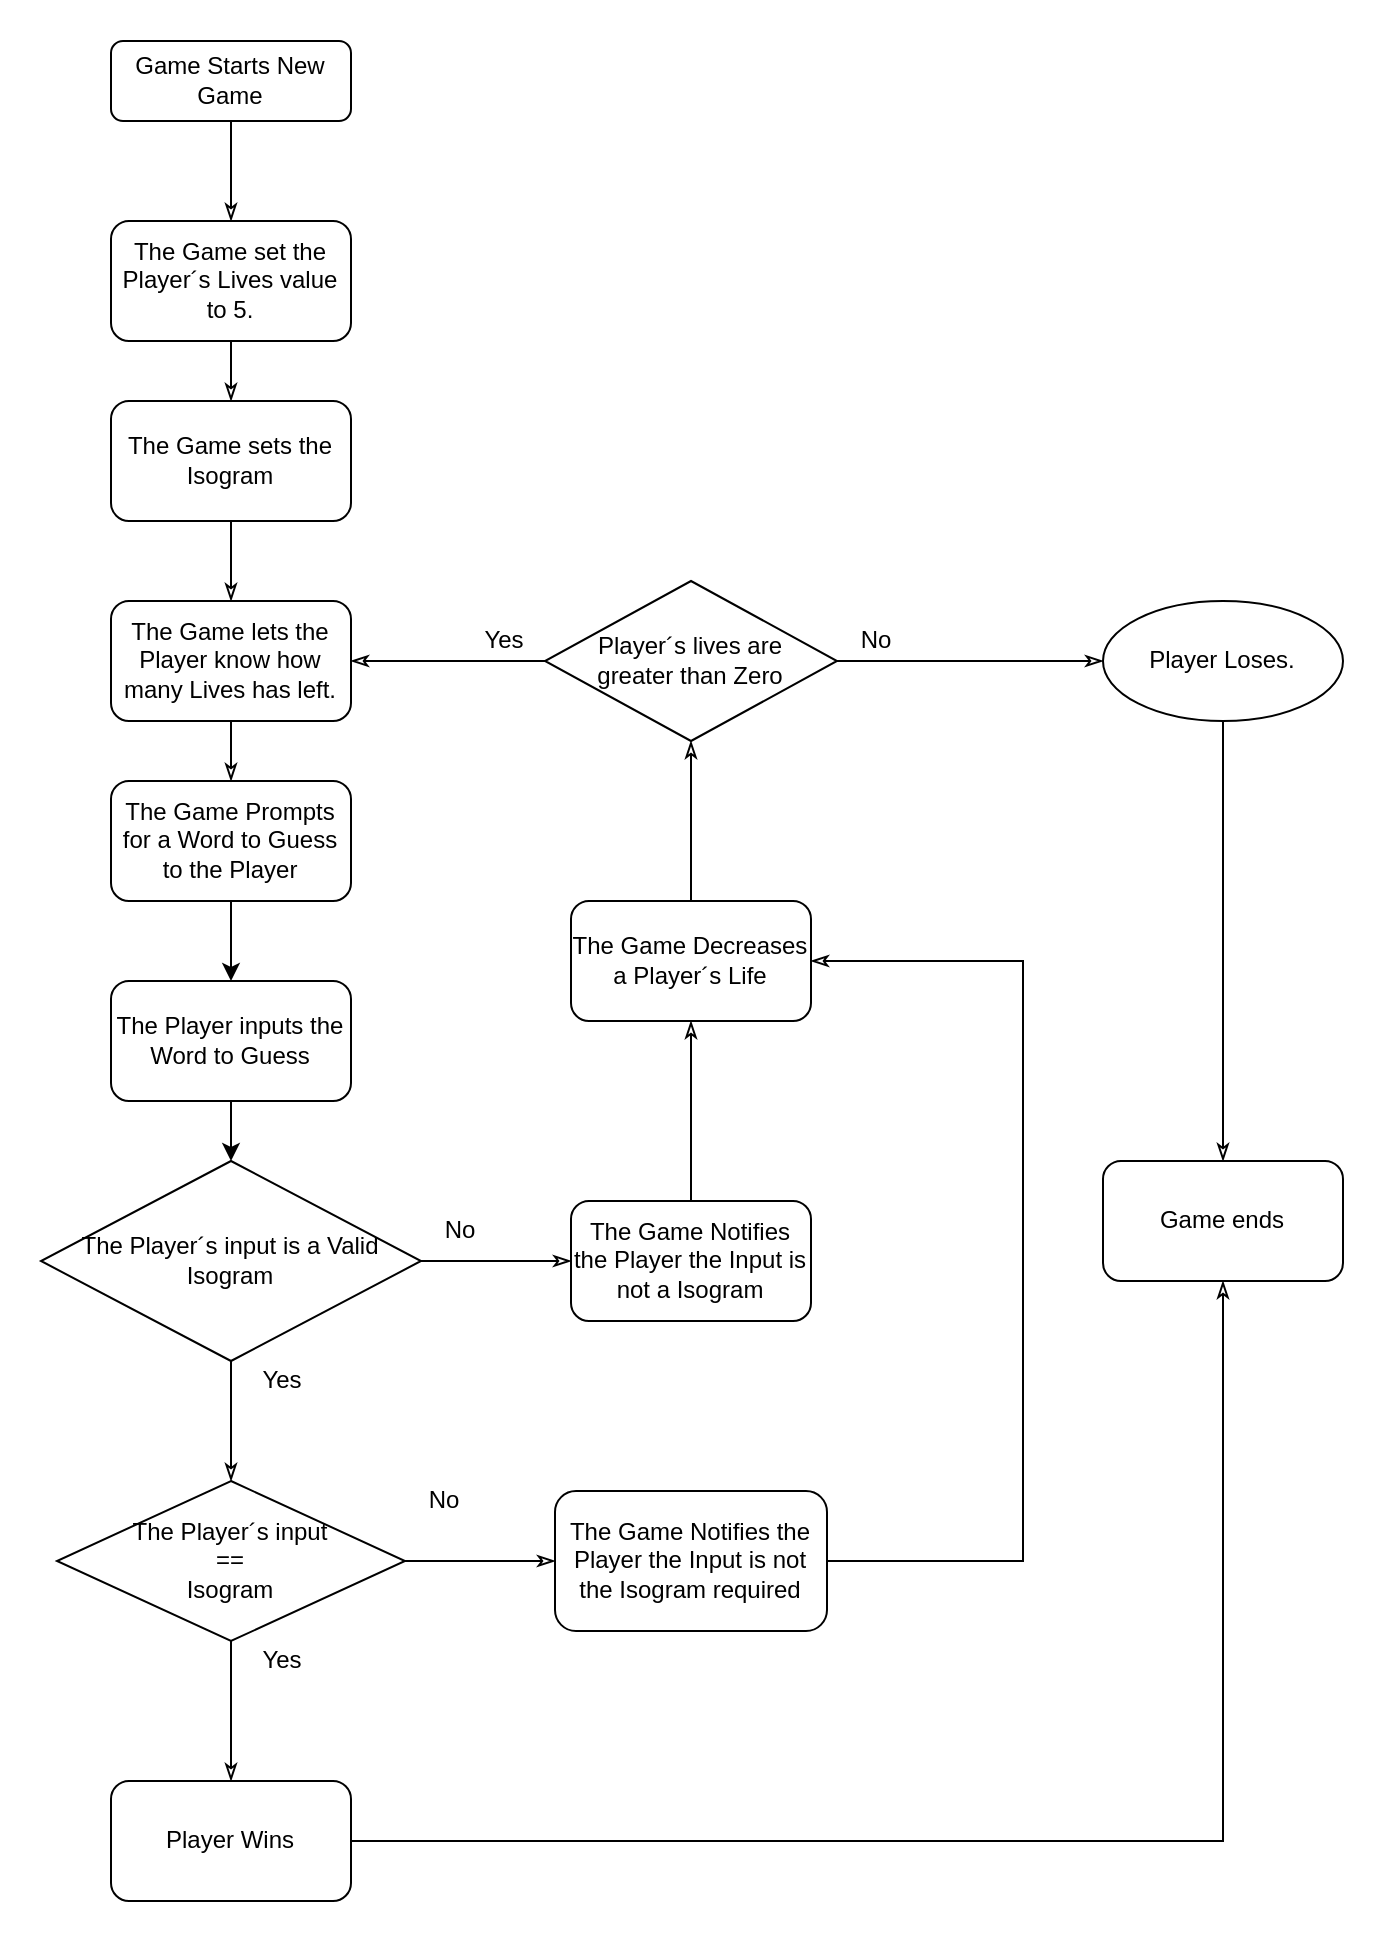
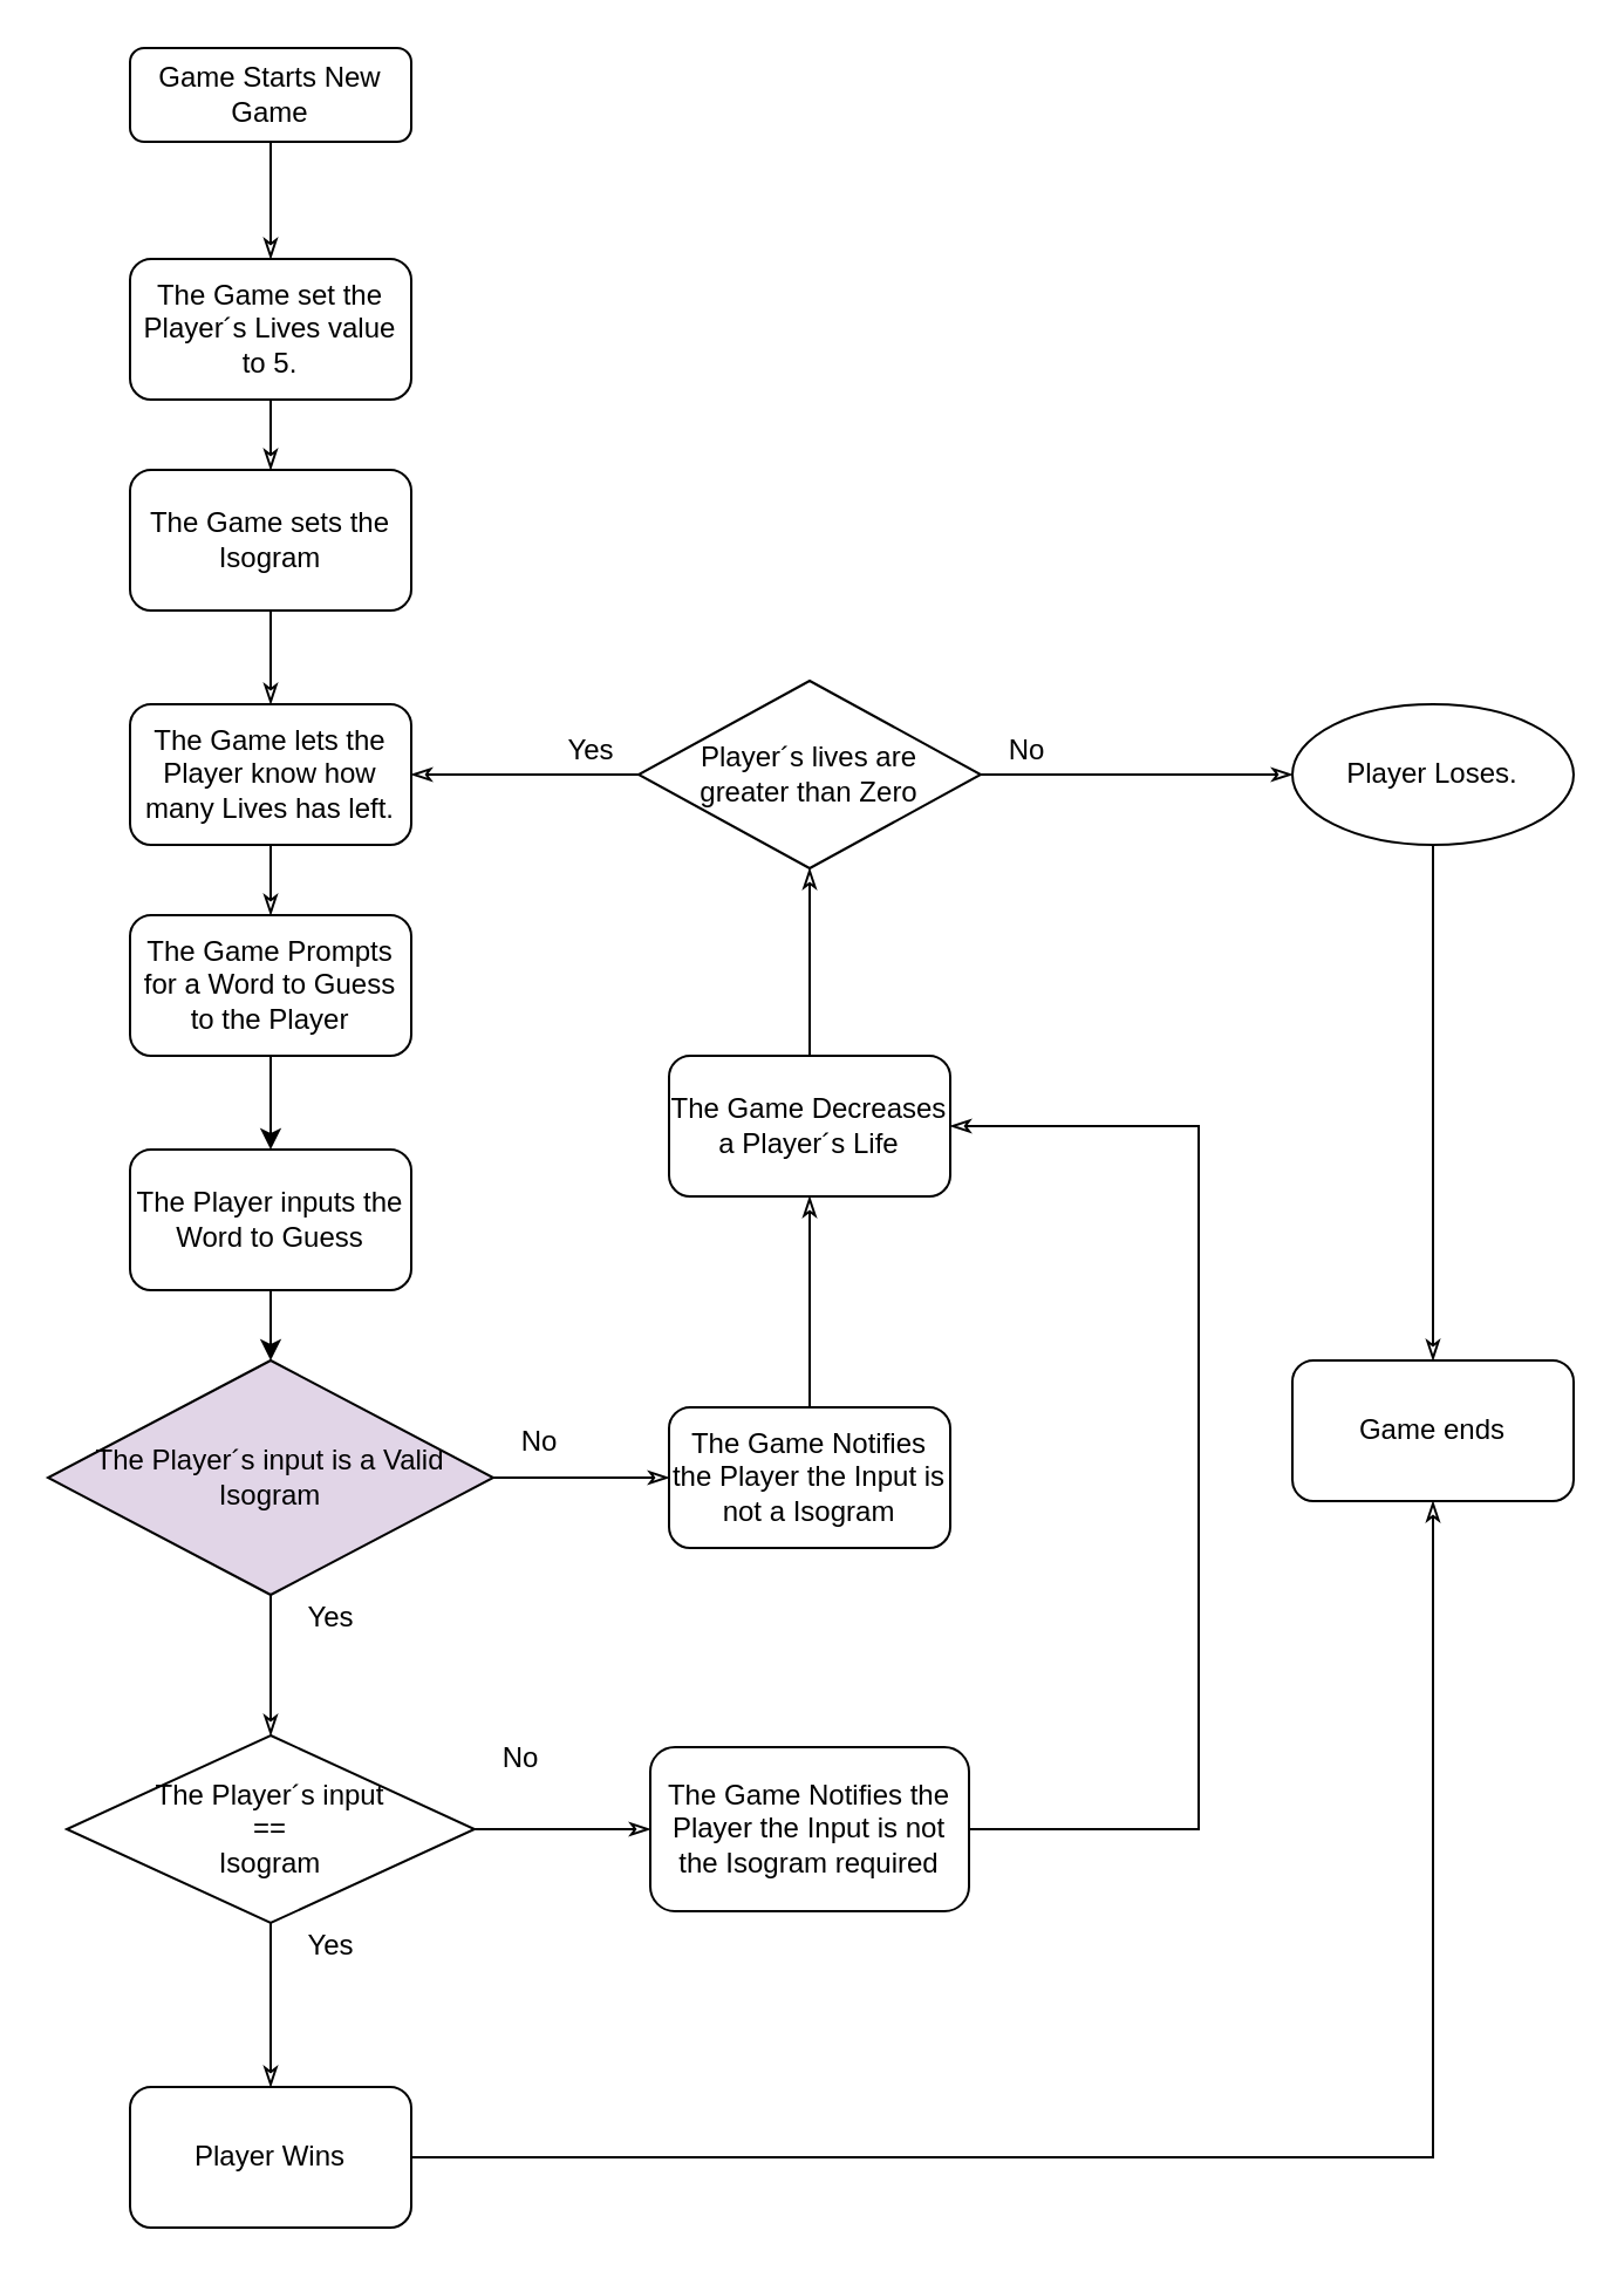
- <mxCell id="12" value="The Player´s input is a Valid Isogram" style="rhombus;whiteSpace=wrap;html=1;" vertex="1" parent="1"><mxGeometry x="20" y="580" width="190" height="100" as="geometry" /></mxCell>
+ <mxCell id="12" value="The Player´s input is a Valid Isogram" style="rhombus;whiteSpace=wrap;html=1;fillColor=#e1d5e7;" vertex="1" parent="1"><mxGeometry x="20" y="580" width="190" height="100" as="geometry" /></mxCell>
